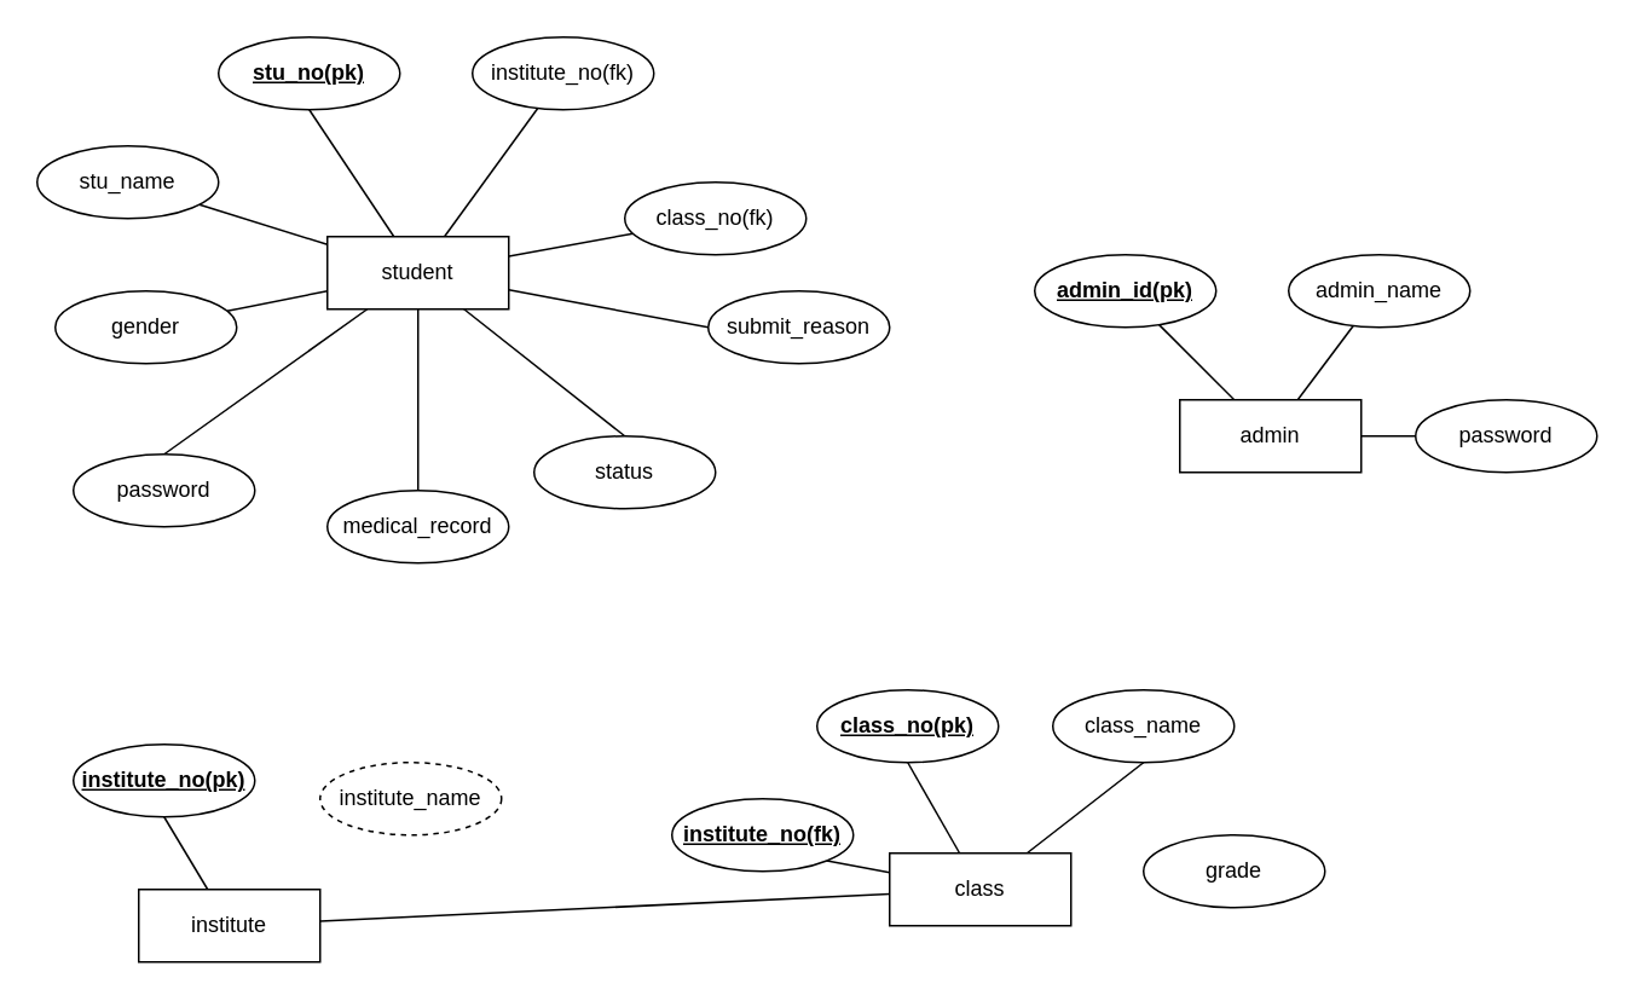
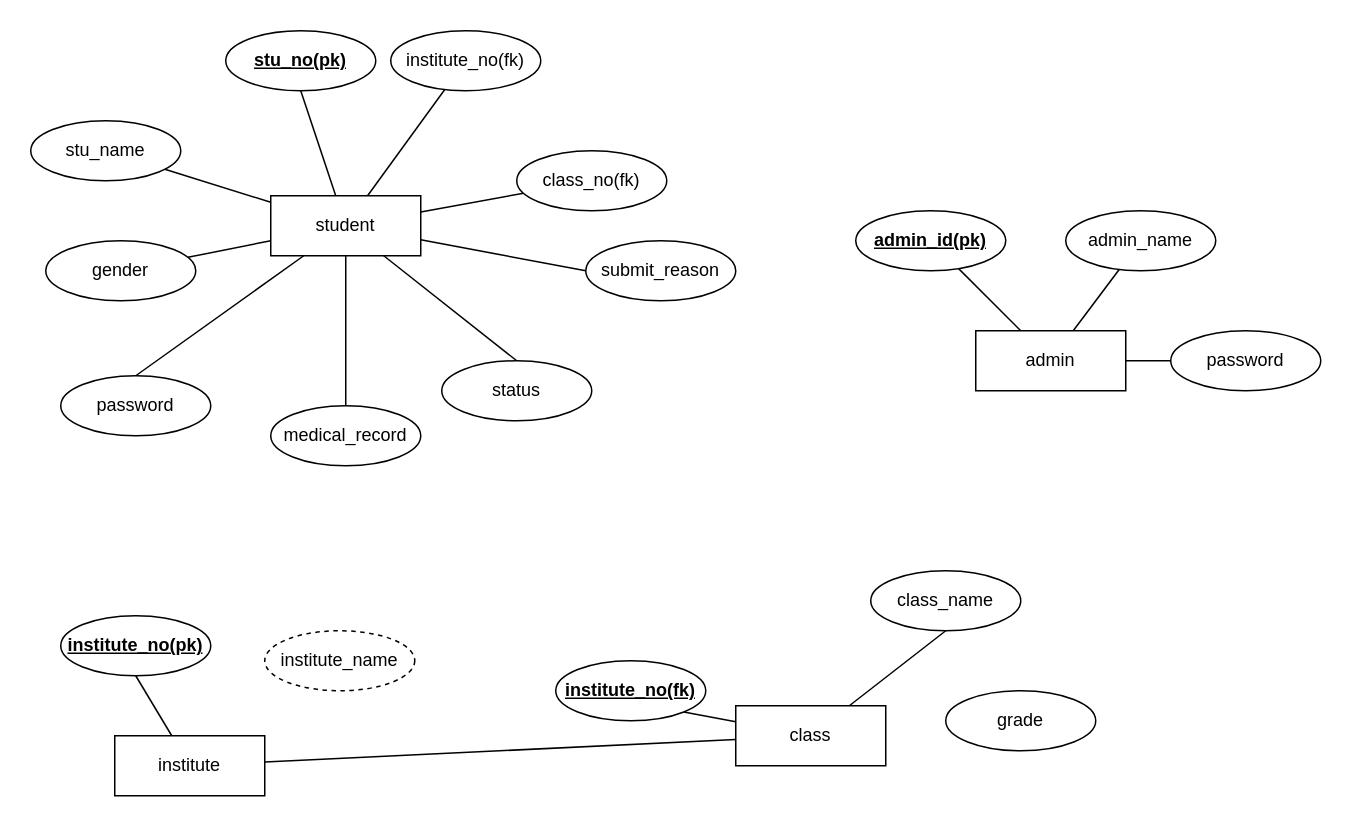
- <mxCell id="19" value="&lt;b&gt;stu_no(pk)&lt;/b&gt;" style="ellipse;whiteSpace=wrap;html=1;align=center;fontStyle=4;" vertex="1" parent="1"><mxGeometry x="120" y="20" width="100" height="40" as="geometry" /></mxCell>
+ <mxCell id="19" value="&lt;b&gt;stu_no(pk)&lt;/b&gt;" style="ellipse;whiteSpace=wrap;html=1;align=center;fontStyle=4;" vertex="1" parent="1"><mxGeometry x="150" y="20" width="100" height="40" as="geometry" /></mxCell>
- <mxCell id="33" value="&lt;b&gt;class_no(pk)&lt;/b&gt;" style="ellipse;whiteSpace=wrap;html=1;align=center;fontStyle=4;" vertex="1" parent="1"><mxGeometry x="450" y="380" width="100" height="40" as="geometry" /></mxCell>
- <mxCell id="29" style="edgeStyle=none;rounded=0;orthogonalLoop=1;jettySize=auto;html=1;entryX=0.5;entryY=1;entryDx=0;entryDy=0;endArrow=none;endFill=0;" edge="1" parent="1" source="32" target="33"><mxGeometry relative="1" as="geometry" /></mxCell>
